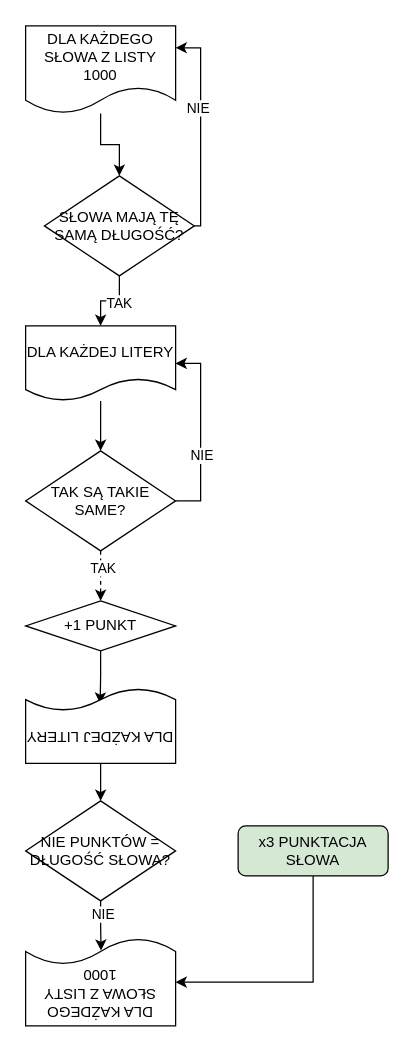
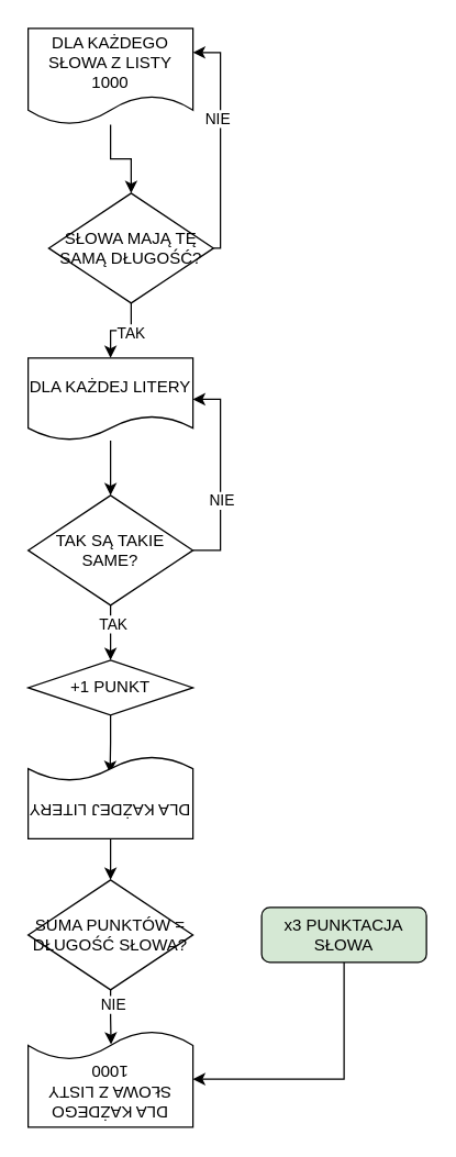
- <mxCell id="13" style="edgeStyle=orthogonalEdgeStyle;rounded=0;orthogonalLoop=1;jettySize=auto;html=1;entryX=0.5;entryY=0;entryDx=0;entryDy=0;dashed=1;" edge="1" parent="1" source="15" target="17"><mxGeometry relative="1" as="geometry" /></mxCell>
+ <mxCell id="13" style="edgeStyle=orthogonalEdgeStyle;rounded=0;orthogonalLoop=1;jettySize=auto;html=1;entryX=0.5;entryY=0;entryDx=0;entryDy=0;" edge="1" parent="1" source="15" target="17"><mxGeometry relative="1" as="geometry" /></mxCell>
- <mxCell id="22" value="NIE PUNKTÓW = DŁUGOŚĆ SŁOWA?" style="rhombus;whiteSpace=wrap;html=1;" vertex="1" parent="1"><mxGeometry x="20" y="640" width="120" height="80" as="geometry" /></mxCell>
+ <mxCell id="22" value="SUMA PUNKTÓW = DŁUGOŚĆ SŁOWA?" style="rhombus;whiteSpace=wrap;html=1;" vertex="1" parent="1"><mxGeometry x="20" y="640" width="120" height="80" as="geometry" /></mxCell>
